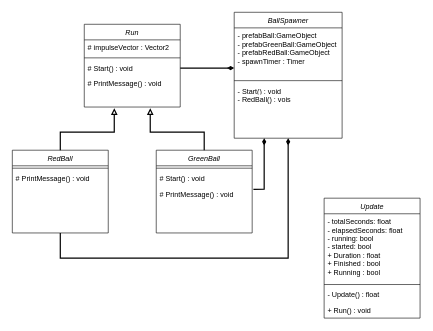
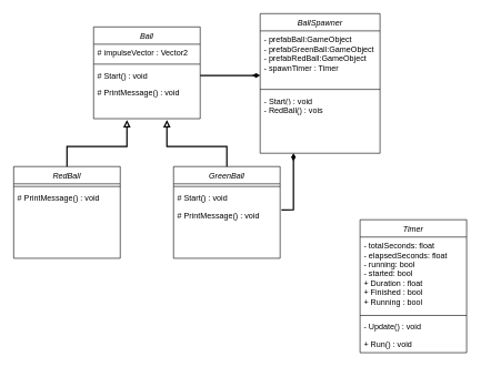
- <mxCell id="2" value="Run" style="swimlane;fontStyle=2;align=center;verticalAlign=top;childLayout=stackLayout;horizontal=1;startSize=26;horizontalStack=0;resizeParent=1;resizeLast=0;collapsible=1;marginBottom=0;rounded=0;shadow=0;strokeWidth=1;" parent="1" vertex="1"><mxGeometry x="140" y="40" width="160" height="138" as="geometry"><mxRectangle x="230" y="140" width="160" height="26" as="alternateBounds" /></mxGeometry></mxCell>
+ <mxCell id="2" value="Ball" style="swimlane;fontStyle=2;align=center;verticalAlign=top;childLayout=stackLayout;horizontal=1;startSize=26;horizontalStack=0;resizeParent=1;resizeLast=0;collapsible=1;marginBottom=0;rounded=0;shadow=0;strokeWidth=1;" parent="1" vertex="1"><mxGeometry x="140" y="40" width="160" height="138" as="geometry"><mxRectangle x="230" y="140" width="160" height="26" as="alternateBounds" /></mxGeometry></mxCell>
- <mxCell id="19" value="Update" style="swimlane;fontStyle=2;align=center;verticalAlign=top;childLayout=stackLayout;horizontal=1;startSize=26;horizontalStack=0;resizeParent=1;resizeLast=0;collapsible=1;marginBottom=0;rounded=0;shadow=0;strokeWidth=1;" vertex="1" parent="1"><mxGeometry x="540" y="330" width="160" height="200" as="geometry"><mxRectangle x="230" y="140" width="160" height="26" as="alternateBounds" /></mxGeometry></mxCell>
+ <mxCell id="19" value="Timer" style="swimlane;fontStyle=2;align=center;verticalAlign=top;childLayout=stackLayout;horizontal=1;startSize=26;horizontalStack=0;resizeParent=1;resizeLast=0;collapsible=1;marginBottom=0;rounded=0;shadow=0;strokeWidth=1;" vertex="1" parent="1"><mxGeometry x="540" y="330" width="160" height="200" as="geometry"><mxRectangle x="230" y="140" width="160" height="26" as="alternateBounds" /></mxGeometry></mxCell>
- <mxCell id="28" value="" style="endArrow=diamondThin;html=1;rounded=0;endFill=1;strokeWidth=2;entryX=0.5;entryY=1;entryDx=0;entryDy=0;exitX=0.5;exitY=1;exitDx=0;exitDy=0;" edge="1" parent="1" source="7" target="14"><mxGeometry width="50" height="50" relative="1" as="geometry"><mxPoint x="100" y="430" as="sourcePoint" /><mxPoint x="450" y="240" as="targetPoint" /><Array as="points"><mxPoint x="100" y="430" /><mxPoint x="480" y="430" /></Array></mxGeometry></mxCell>
- <mxCell id="22" value="- Update() : float" style="text;align=left;verticalAlign=top;spacingLeft=4;spacingRight=4;overflow=hidden;rotatable=0;points=[[0,0.5],[1,0.5]];portConstraint=eastwest;" vertex="1" parent="19"><mxGeometry y="148" width="160" height="26" as="geometry" /></mxCell>
+ <mxCell id="22" value="- Update() : void" style="text;align=left;verticalAlign=top;spacingLeft=4;spacingRight=4;overflow=hidden;rotatable=0;points=[[0,0.5],[1,0.5]];portConstraint=eastwest;" vertex="1" parent="19"><mxGeometry y="148" width="160" height="26" as="geometry" /></mxCell>
